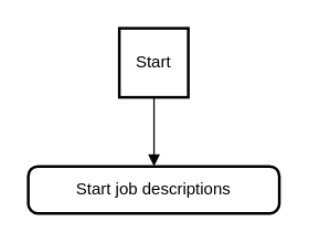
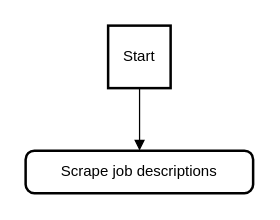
- <mxCell id="3" value="Start job descriptions" style="rounded=1;absoluteArcSize=1;arcSize=14;whiteSpace=wrap;strokeWidth=2;" parent="1" vertex="1"><mxGeometry y="120" width="182" height="34" as="geometry" x="20" /></mxCell>
+ <mxCell id="3" value="Scrape job descriptions" style="rounded=1;absoluteArcSize=1;arcSize=14;whiteSpace=wrap;strokeWidth=2;" parent="1" vertex="1"><mxGeometry y="120" width="182" height="34" as="geometry" x="20" /></mxCell>
